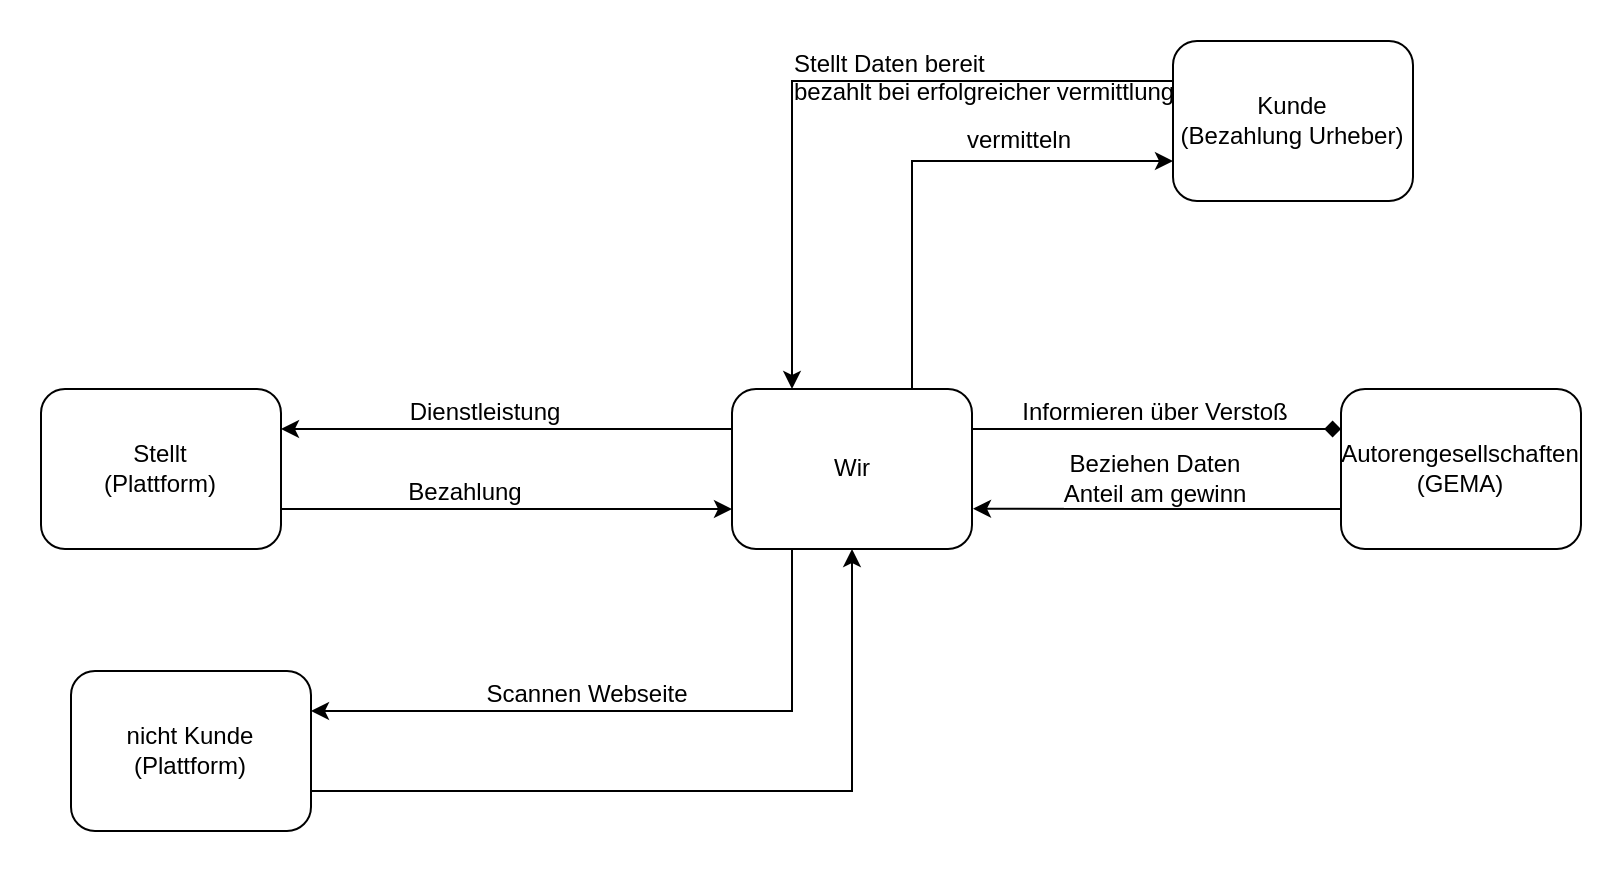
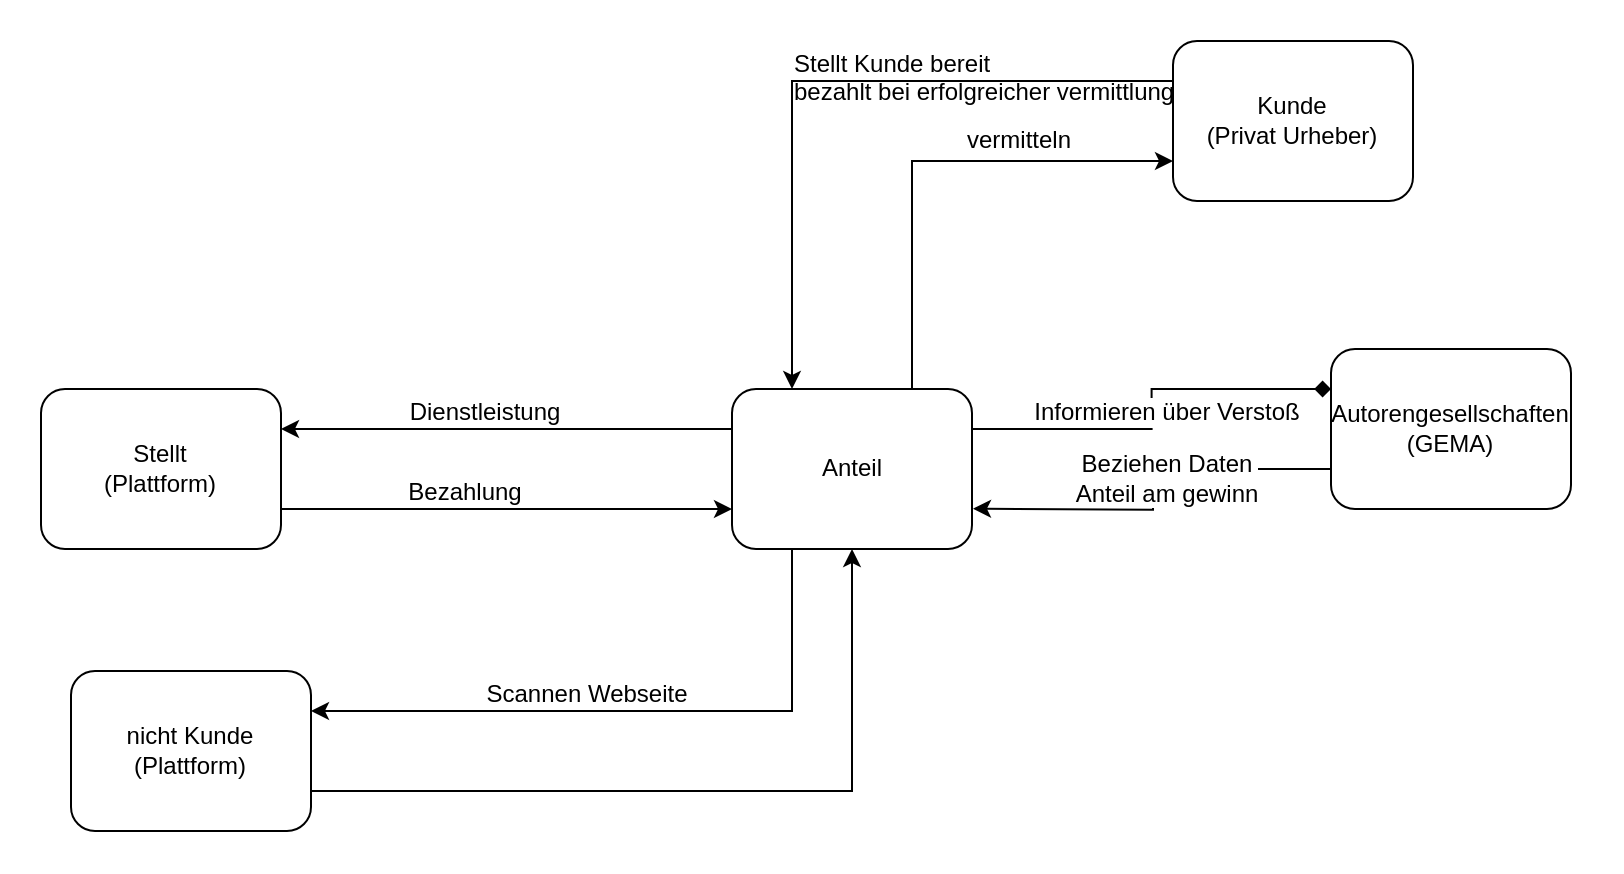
- <mxCell id="21" value="Stellt Daten bereit&lt;br&gt;bezahlt bei erfolgreicher vermittlung&lt;br&gt;" style="text;html=1;resizable=0;points=[];autosize=1;align=left;verticalAlign=top;spacingTop=-4;" vertex="1" parent="1"><mxGeometry x="395" y="22" width="210" height="30" as="geometry" /></mxCell>
+ <mxCell id="21" value="Stellt Kunde bereit&lt;br&gt;bezahlt bei erfolgreicher vermittlung&lt;br&gt;" style="text;html=1;resizable=0;points=[];autosize=1;align=left;verticalAlign=top;spacingTop=-4;" vertex="1" parent="1"><mxGeometry x="395" y="22" width="210" height="30" as="geometry" /></mxCell>
- <mxCell id="15" value="Kunde&lt;br&gt;(Bezahlung Urheber)" style="shape=ext;rounded=1;html=1;whiteSpace=wrap;" vertex="1" parent="1"><mxGeometry x="586" y="20" width="120" height="80" as="geometry" /></mxCell>
+ <mxCell id="15" value="Kunde&lt;br&gt;(Privat Urheber)" style="shape=ext;rounded=1;html=1;whiteSpace=wrap;" vertex="1" parent="1"><mxGeometry x="586" y="20" width="120" height="80" as="geometry" /></mxCell>
- <mxCell id="10" value="Wir" style="shape=ext;rounded=1;html=1;whiteSpace=wrap;" vertex="1" parent="1"><mxGeometry x="365.5" y="194" width="120" height="80" as="geometry" /></mxCell>
+ <mxCell id="10" value="Anteil" style="shape=ext;rounded=1;html=1;whiteSpace=wrap;" vertex="1" parent="1"><mxGeometry x="365.5" y="194" width="120" height="80" as="geometry" /></mxCell>
- <mxCell id="13" value="&lt;span&gt;Autorengesellschaften&lt;/span&gt;&lt;br&gt;(GEMA)&lt;br&gt;" style="shape=ext;rounded=1;html=1;whiteSpace=wrap;" vertex="1" parent="1"><mxGeometry x="670" y="194" width="120" height="80" as="geometry" /></mxCell>
+ <mxCell id="13" value="&lt;span&gt;Autorengesellschaften&lt;/span&gt;&lt;br&gt;(GEMA)&lt;br&gt;" style="shape=ext;rounded=1;html=1;whiteSpace=wrap;" vertex="1" parent="1"><mxGeometry x="665" y="174" width="120" height="80" as="geometry" /></mxCell>
